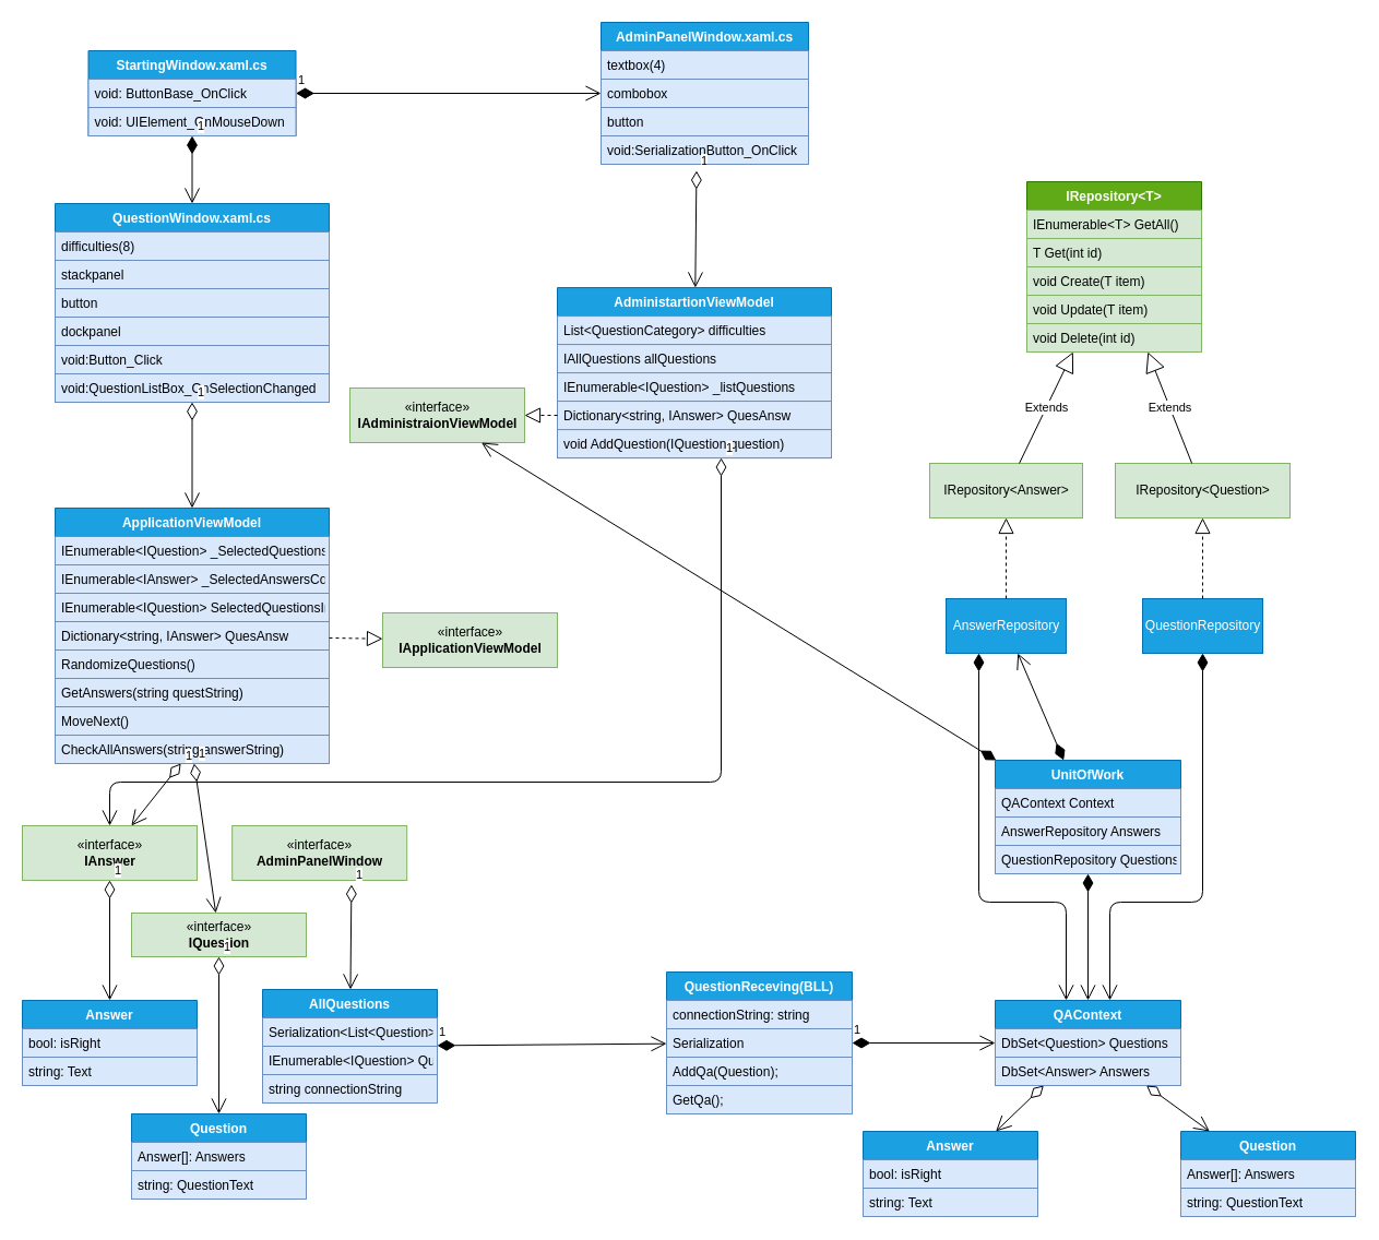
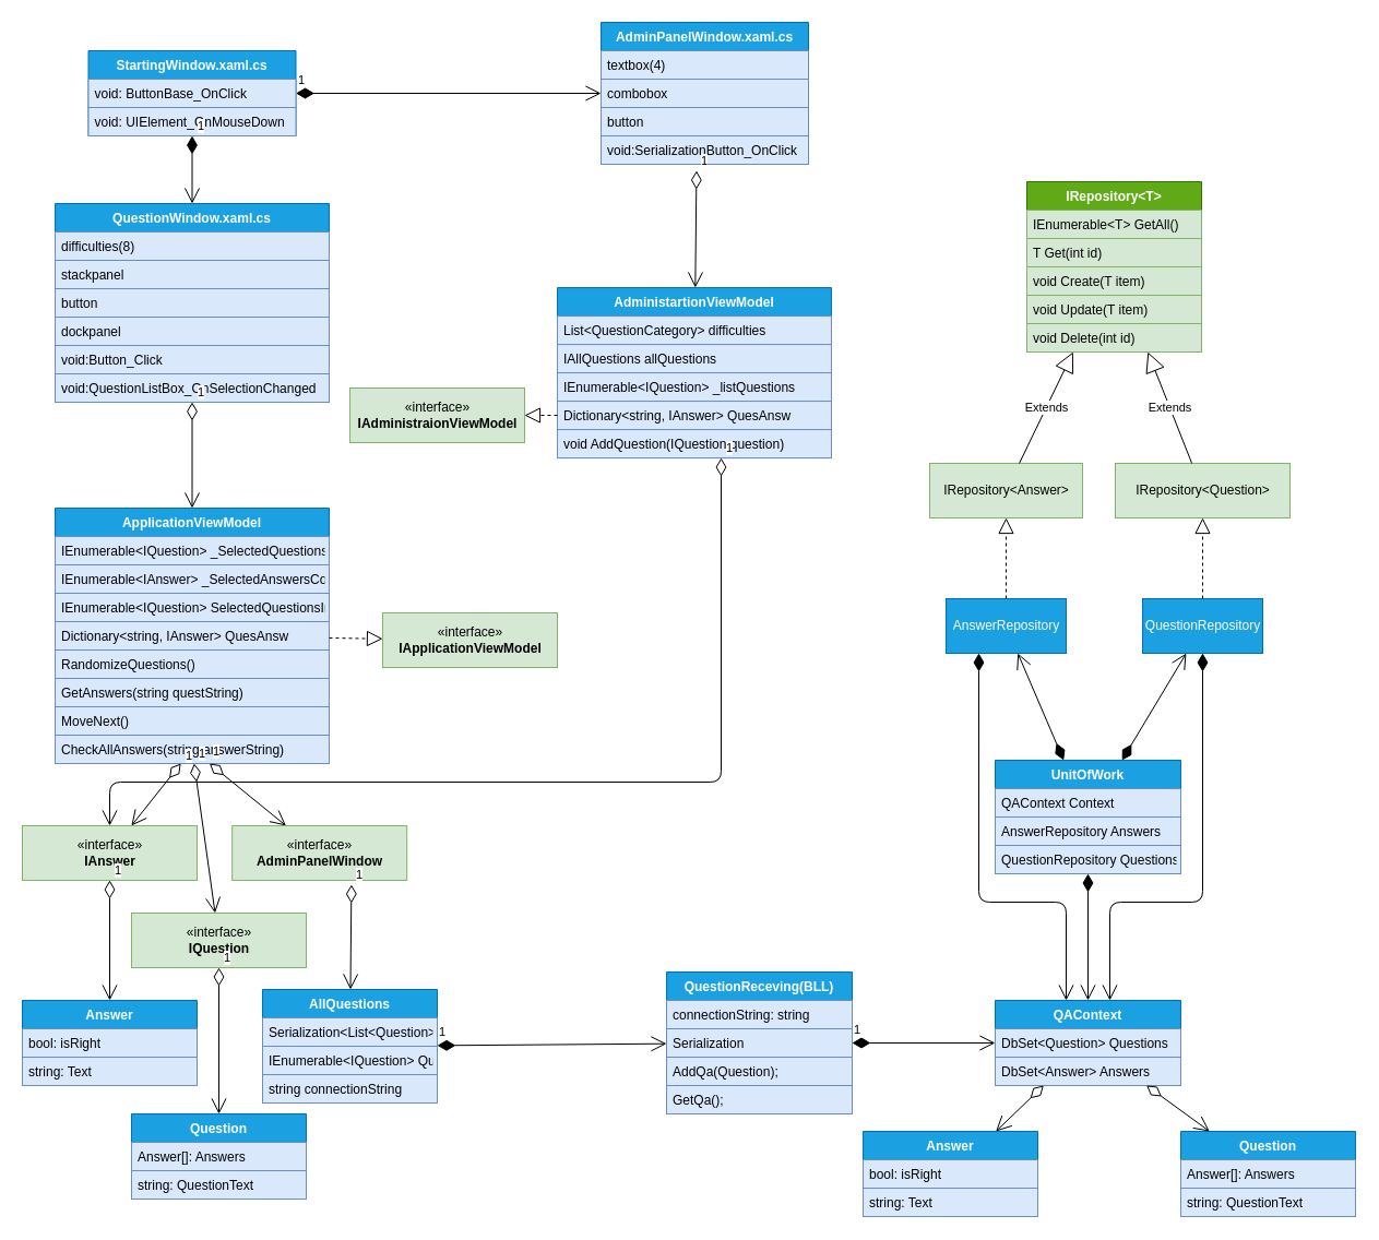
- <mxCell id="95" value="" style="endArrow=open;html=1;endSize=12;startArrow=diamondThin;startSize=14;startFill=1;align=left;verticalAlign=bottom;" edge="1" parent="1" source="38" target="82"><mxGeometry x="-1" y="3" relative="1" as="geometry"><mxPoint x="1168.859" y="634" as="sourcePoint" /><mxPoint x="1126.001" y="682" as="targetPoint" /></mxGeometry></mxCell>
+ <mxCell id="95" value="" style="endArrow=open;html=1;endSize=12;startArrow=diamondThin;startSize=14;startFill=1;align=left;verticalAlign=bottom;" edge="1" parent="1" source="38" target="86"><mxGeometry x="-1" y="3" relative="1" as="geometry"><mxPoint x="1168.859" y="634" as="sourcePoint" /><mxPoint x="1126.001" y="682" as="targetPoint" /></mxGeometry></mxCell>
+ <mxCell id="76" value="1" style="endArrow=open;html=1;endSize=12;startArrow=diamondThin;startSize=14;startFill=0;align=left;verticalAlign=bottom;" parent="1" source="58" target="77" edge="1"><mxGeometry x="-1" y="3" relative="1" as="geometry"><mxPoint x="240" y="736" as="sourcePoint" /><mxPoint x="362.19" y="774" as="targetPoint" /></mxGeometry></mxCell>
- <mxCell id="75" value="«interface»&lt;br&gt;&lt;b&gt;IQuestion&lt;/b&gt;" style="html=1;fillColor=#d5e8d4;strokeColor=#82b366;" parent="1" vertex="1"><mxGeometry x="120" y="836" width="160" height="40" as="geometry" /></mxCell>
+ <mxCell id="75" value="«interface»&lt;br&gt;&lt;b&gt;IQuestion&lt;/b&gt;" style="html=1;fillColor=#d5e8d4;strokeColor=#82b366;" parent="1" vertex="1"><mxGeometry x="120" y="836" width="160" height="50" as="geometry" /></mxCell>
